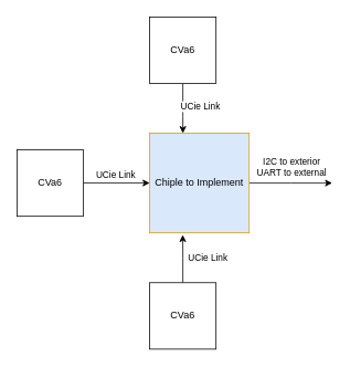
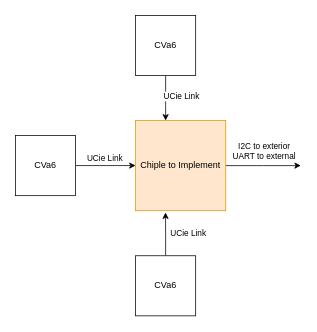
- <mxCell id="4" value="Chiple to Implement" style="whiteSpace=wrap;html=1;aspect=fixed;fillColor=#dae8fc;strokeColor=#d79b00;" vertex="1" parent="1"><mxGeometry x="180" y="160" width="120" height="120" as="geometry" /></mxCell>
+ <mxCell id="4" value="Chiple to Implement" style="whiteSpace=wrap;html=1;aspect=fixed;fillColor=#ffe6cc;strokeColor=#d79b00;" vertex="1" parent="1"><mxGeometry x="180" y="160" width="120" height="120" as="geometry" /></mxCell>
